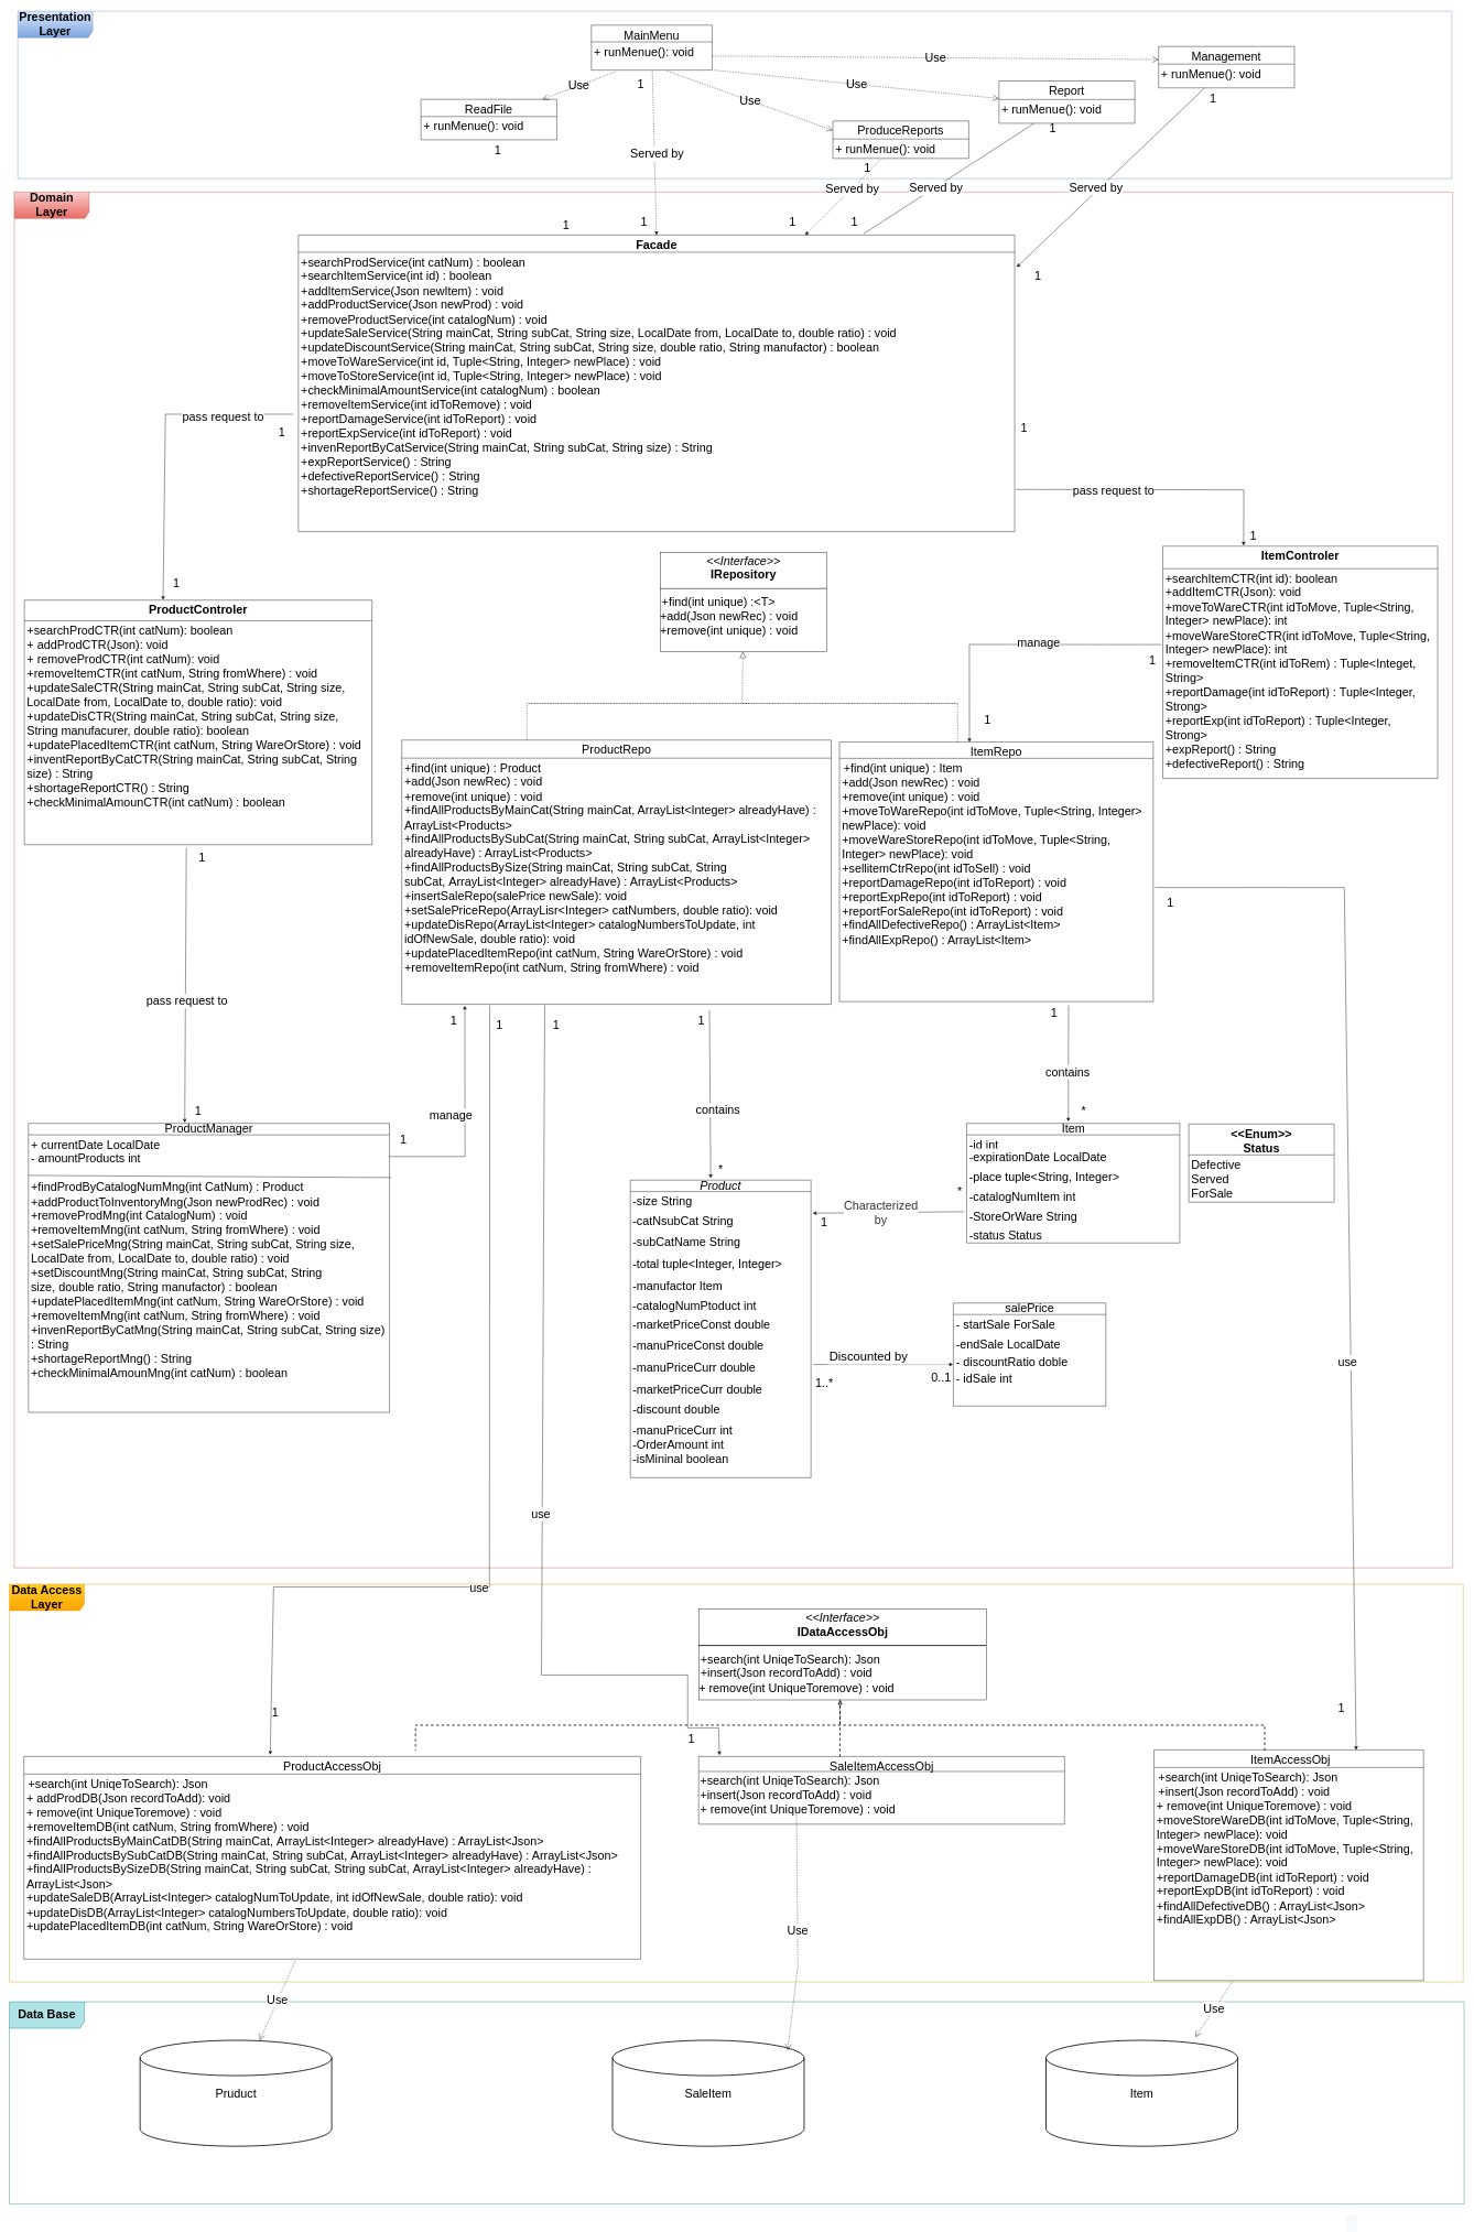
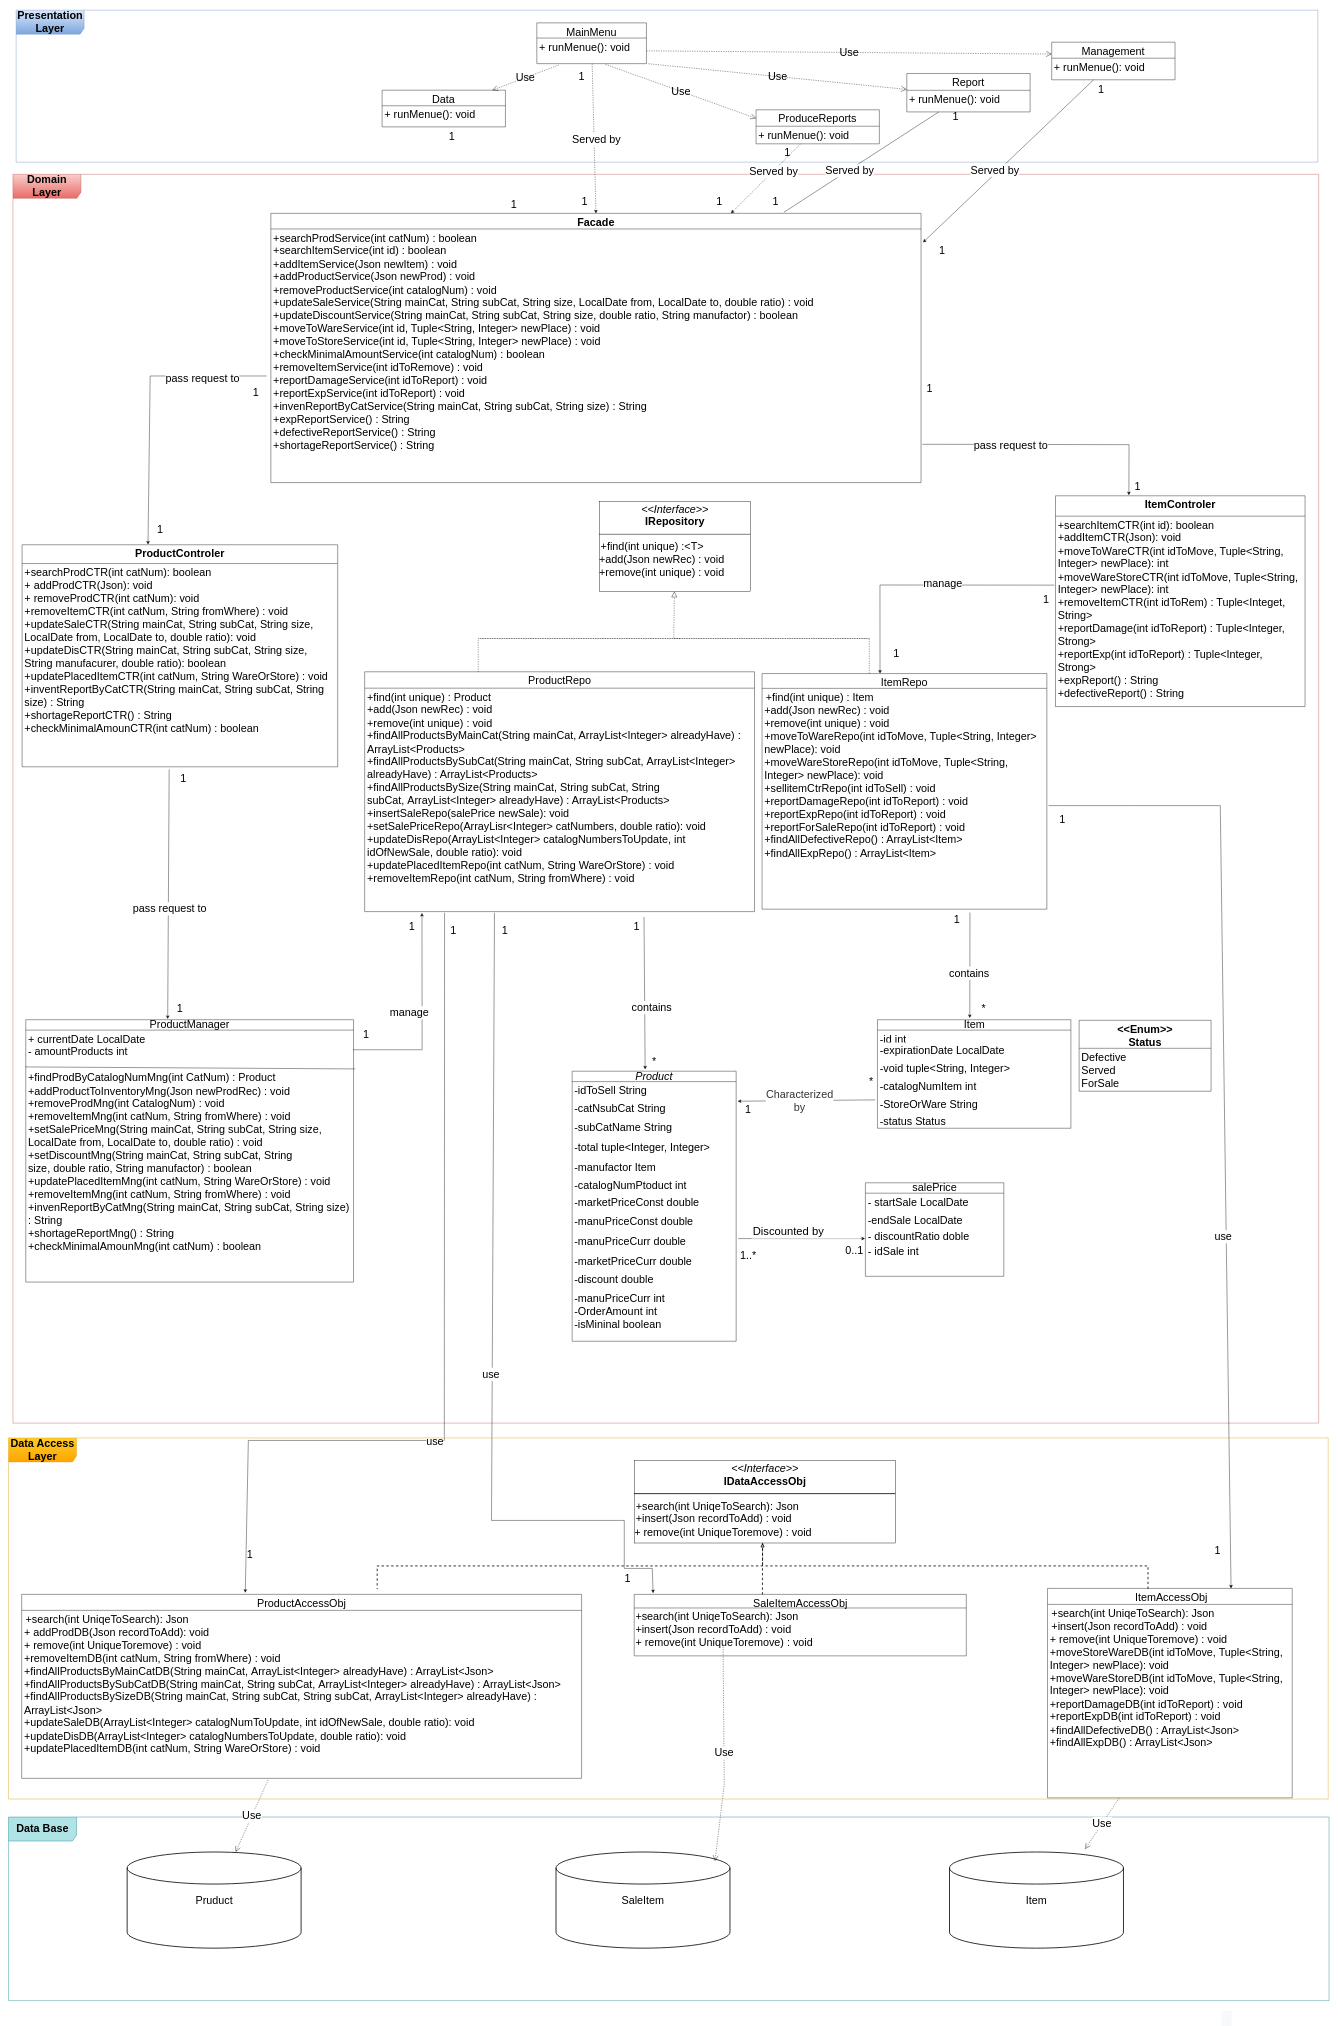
- <mxCell id="123" value="&lt;span style=&quot;font-size: 27px; font-weight: 400;&quot;&gt;ReadFile&lt;/span&gt;" style="swimlane;fontStyle=1;align=center;verticalAlign=top;childLayout=stackLayout;horizontal=1;startSize=39;horizontalStack=0;resizeParent=1;resizeParentMax=0;resizeLast=0;collapsible=1;marginBottom=0;whiteSpace=wrap;html=1;hachureGap=4;fontFamily=Helvetica;labelBackgroundColor=none;fontSize=27;" parent="112" vertex="1"><mxGeometry x="915.143" y="200.001" width="308.372" height="91.778" as="geometry" /></mxCell>
+ <mxCell id="123" value="&lt;span style=&quot;font-size: 27px; font-weight: 400;&quot;&gt;Data&lt;/span&gt;" style="swimlane;fontStyle=1;align=center;verticalAlign=top;childLayout=stackLayout;horizontal=1;startSize=39;horizontalStack=0;resizeParent=1;resizeParentMax=0;resizeLast=0;collapsible=1;marginBottom=0;whiteSpace=wrap;html=1;hachureGap=4;fontFamily=Helvetica;labelBackgroundColor=none;fontSize=27;" parent="112" vertex="1"><mxGeometry x="915.143" y="200.001" width="308.372" height="91.778" as="geometry" /></mxCell>
- <mxCell id="41" value="-place tuple&amp;lt;String, Integer&amp;gt;" style="text;strokeColor=none;fillColor=none;align=left;verticalAlign=top;spacingLeft=4;spacingRight=4;overflow=hidden;rotatable=0;points=[[0,0.5],[1,0.5]];portConstraint=eastwest;whiteSpace=wrap;html=1;fontSize=27;fontFamily=Helvetica;" parent="38" vertex="1"><mxGeometry y="98.828" width="483.704" height="45.184" as="geometry" /></mxCell>
+ <mxCell id="41" value="-void tuple&amp;lt;String, Integer&amp;gt;" style="text;strokeColor=none;fillColor=none;align=left;verticalAlign=top;spacingLeft=4;spacingRight=4;overflow=hidden;rotatable=0;points=[[0,0.5],[1,0.5]];portConstraint=eastwest;whiteSpace=wrap;html=1;fontSize=27;fontFamily=Helvetica;" parent="38" vertex="1"><mxGeometry y="98.828" width="483.704" height="45.184" as="geometry" /></mxCell>
- <mxCell id="46" value="-size String" style="text;strokeColor=none;fillColor=none;align=left;verticalAlign=top;spacingLeft=4;spacingRight=4;overflow=hidden;rotatable=0;points=[[0,0.5],[1,0.5]];portConstraint=eastwest;whiteSpace=wrap;html=1;fontFamily=Helvetica;fontSize=27;" parent="45" vertex="1"><mxGeometry y="26" width="410.08" height="44.817" as="geometry" /></mxCell>
+ <mxCell id="46" value="-idToSell String" style="text;strokeColor=none;fillColor=none;align=left;verticalAlign=top;spacingLeft=4;spacingRight=4;overflow=hidden;rotatable=0;points=[[0,0.5],[1,0.5]];portConstraint=eastwest;whiteSpace=wrap;html=1;fontFamily=Helvetica;fontSize=27;" parent="45" vertex="1"><mxGeometry y="26" width="410.08" height="44.817" as="geometry" /></mxCell>
- <mxCell id="21" value="- startSale ForSale" style="text;strokeColor=none;fillColor=none;align=left;verticalAlign=top;spacingLeft=4;spacingRight=4;overflow=hidden;rotatable=0;points=[[0,0.5],[1,0.5]];portConstraint=eastwest;whiteSpace=wrap;html=1;fontSize=27;fontFamily=Helvetica;" parent="20" vertex="1"><mxGeometry y="26" width="346.06" height="45" as="geometry" /></mxCell>
+ <mxCell id="21" value="- startSale LocalDate" style="text;strokeColor=none;fillColor=none;align=left;verticalAlign=top;spacingLeft=4;spacingRight=4;overflow=hidden;rotatable=0;points=[[0,0.5],[1,0.5]];portConstraint=eastwest;whiteSpace=wrap;html=1;fontSize=27;fontFamily=Helvetica;" parent="20" vertex="1"><mxGeometry y="26" width="346.06" height="45" as="geometry" /></mxCell>
